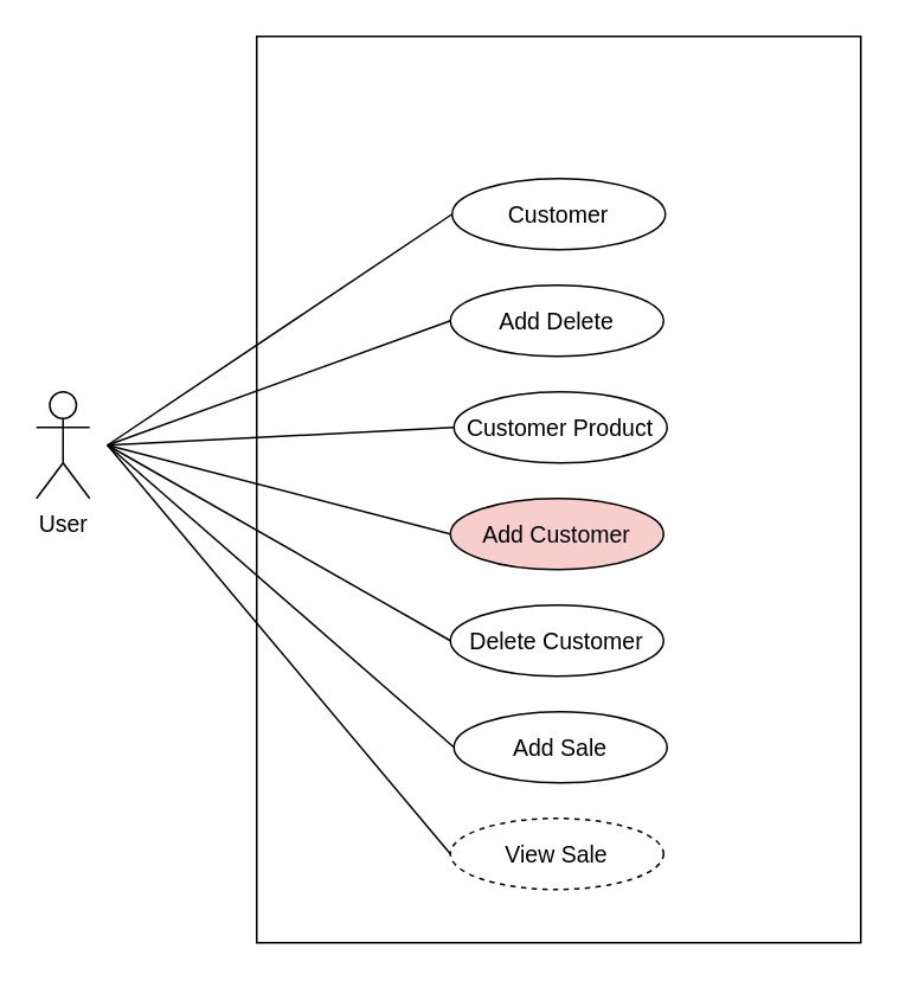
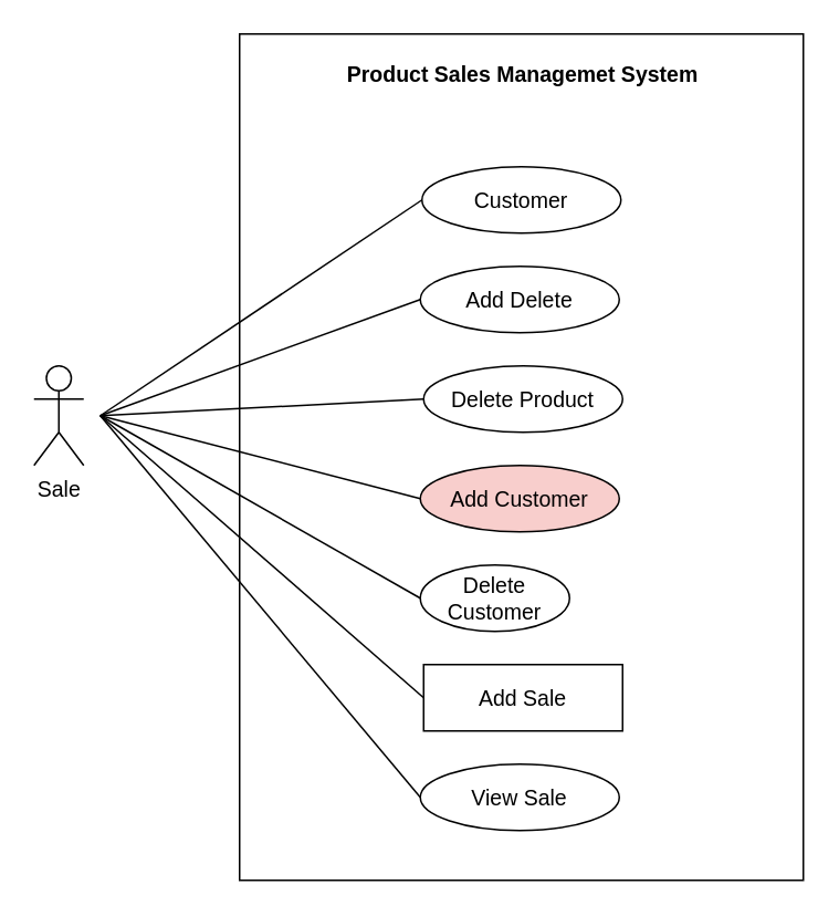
+ <mxCell id="3" value="&lt;b&gt;&lt;font style=&quot;font-size: 13px;&quot;&gt;Product Sales Managemet System&lt;/font&gt;&lt;/b&gt;" style="text;html=1;strokeColor=none;fillColor=none;align=center;verticalAlign=middle;whiteSpace=wrap;rounded=0;" vertex="1" parent="1"><mxGeometry x="200" y="29" width="230" height="30" as="geometry" /></mxCell>
- <mxCell id="6" value="Customer Product" style="ellipse;whiteSpace=wrap;html=1;fontSize=13;" vertex="1" parent="1"><mxGeometry x="255" y="220" width="120" height="40" as="geometry" /></mxCell>
+ <mxCell id="6" value="Delete Product" style="ellipse;whiteSpace=wrap;html=1;fontSize=13;" vertex="1" parent="1"><mxGeometry x="255" y="220" width="120" height="40" as="geometry" /></mxCell>
- <mxCell id="11" value="User" style="shape=umlActor;verticalLabelPosition=bottom;verticalAlign=top;html=1;outlineConnect=0;fontSize=13;" vertex="1" parent="1"><mxGeometry x="20" y="220" width="30" height="60" as="geometry" /></mxCell>
+ <mxCell id="11" value="Sale" style="shape=umlActor;verticalLabelPosition=bottom;verticalAlign=top;html=1;outlineConnect=0;fontSize=13;" vertex="1" parent="1"><mxGeometry x="20" y="220" width="30" height="60" as="geometry" /></mxCell>
- <mxCell id="8" value="Delete Customer" style="ellipse;whiteSpace=wrap;html=1;fontSize=13;" vertex="1" parent="1"><mxGeometry x="253" y="340" width="120" height="40" as="geometry" /></mxCell>
+ <mxCell id="8" value="Delete Customer" style="ellipse;whiteSpace=wrap;html=1;fontSize=13;" vertex="1" parent="1"><mxGeometry x="253" y="340" width="90" height="40" as="geometry" /></mxCell>
- <mxCell id="9" value="Add Sale" style="ellipse;whiteSpace=wrap;html=1;fontSize=13;" vertex="1" parent="1"><mxGeometry x="255" y="400" width="120" height="40" as="geometry" /></mxCell>
+ <mxCell id="9" value="Add Sale" style="whiteSpace=wrap;html=1;fontSize=13;rounded=0;" vertex="1" parent="1"><mxGeometry x="255" y="400" width="120" height="40" as="geometry" /></mxCell>
- <mxCell id="10" value="View Sale" style="ellipse;whiteSpace=wrap;html=1;fontSize=13;dashed=1;" vertex="1" parent="1"><mxGeometry x="253" y="460" width="120" height="40" as="geometry" /></mxCell>
+ <mxCell id="10" value="View Sale" style="ellipse;whiteSpace=wrap;html=1;fontSize=13;" vertex="1" parent="1"><mxGeometry x="253" y="460" width="120" height="40" as="geometry" /></mxCell>
